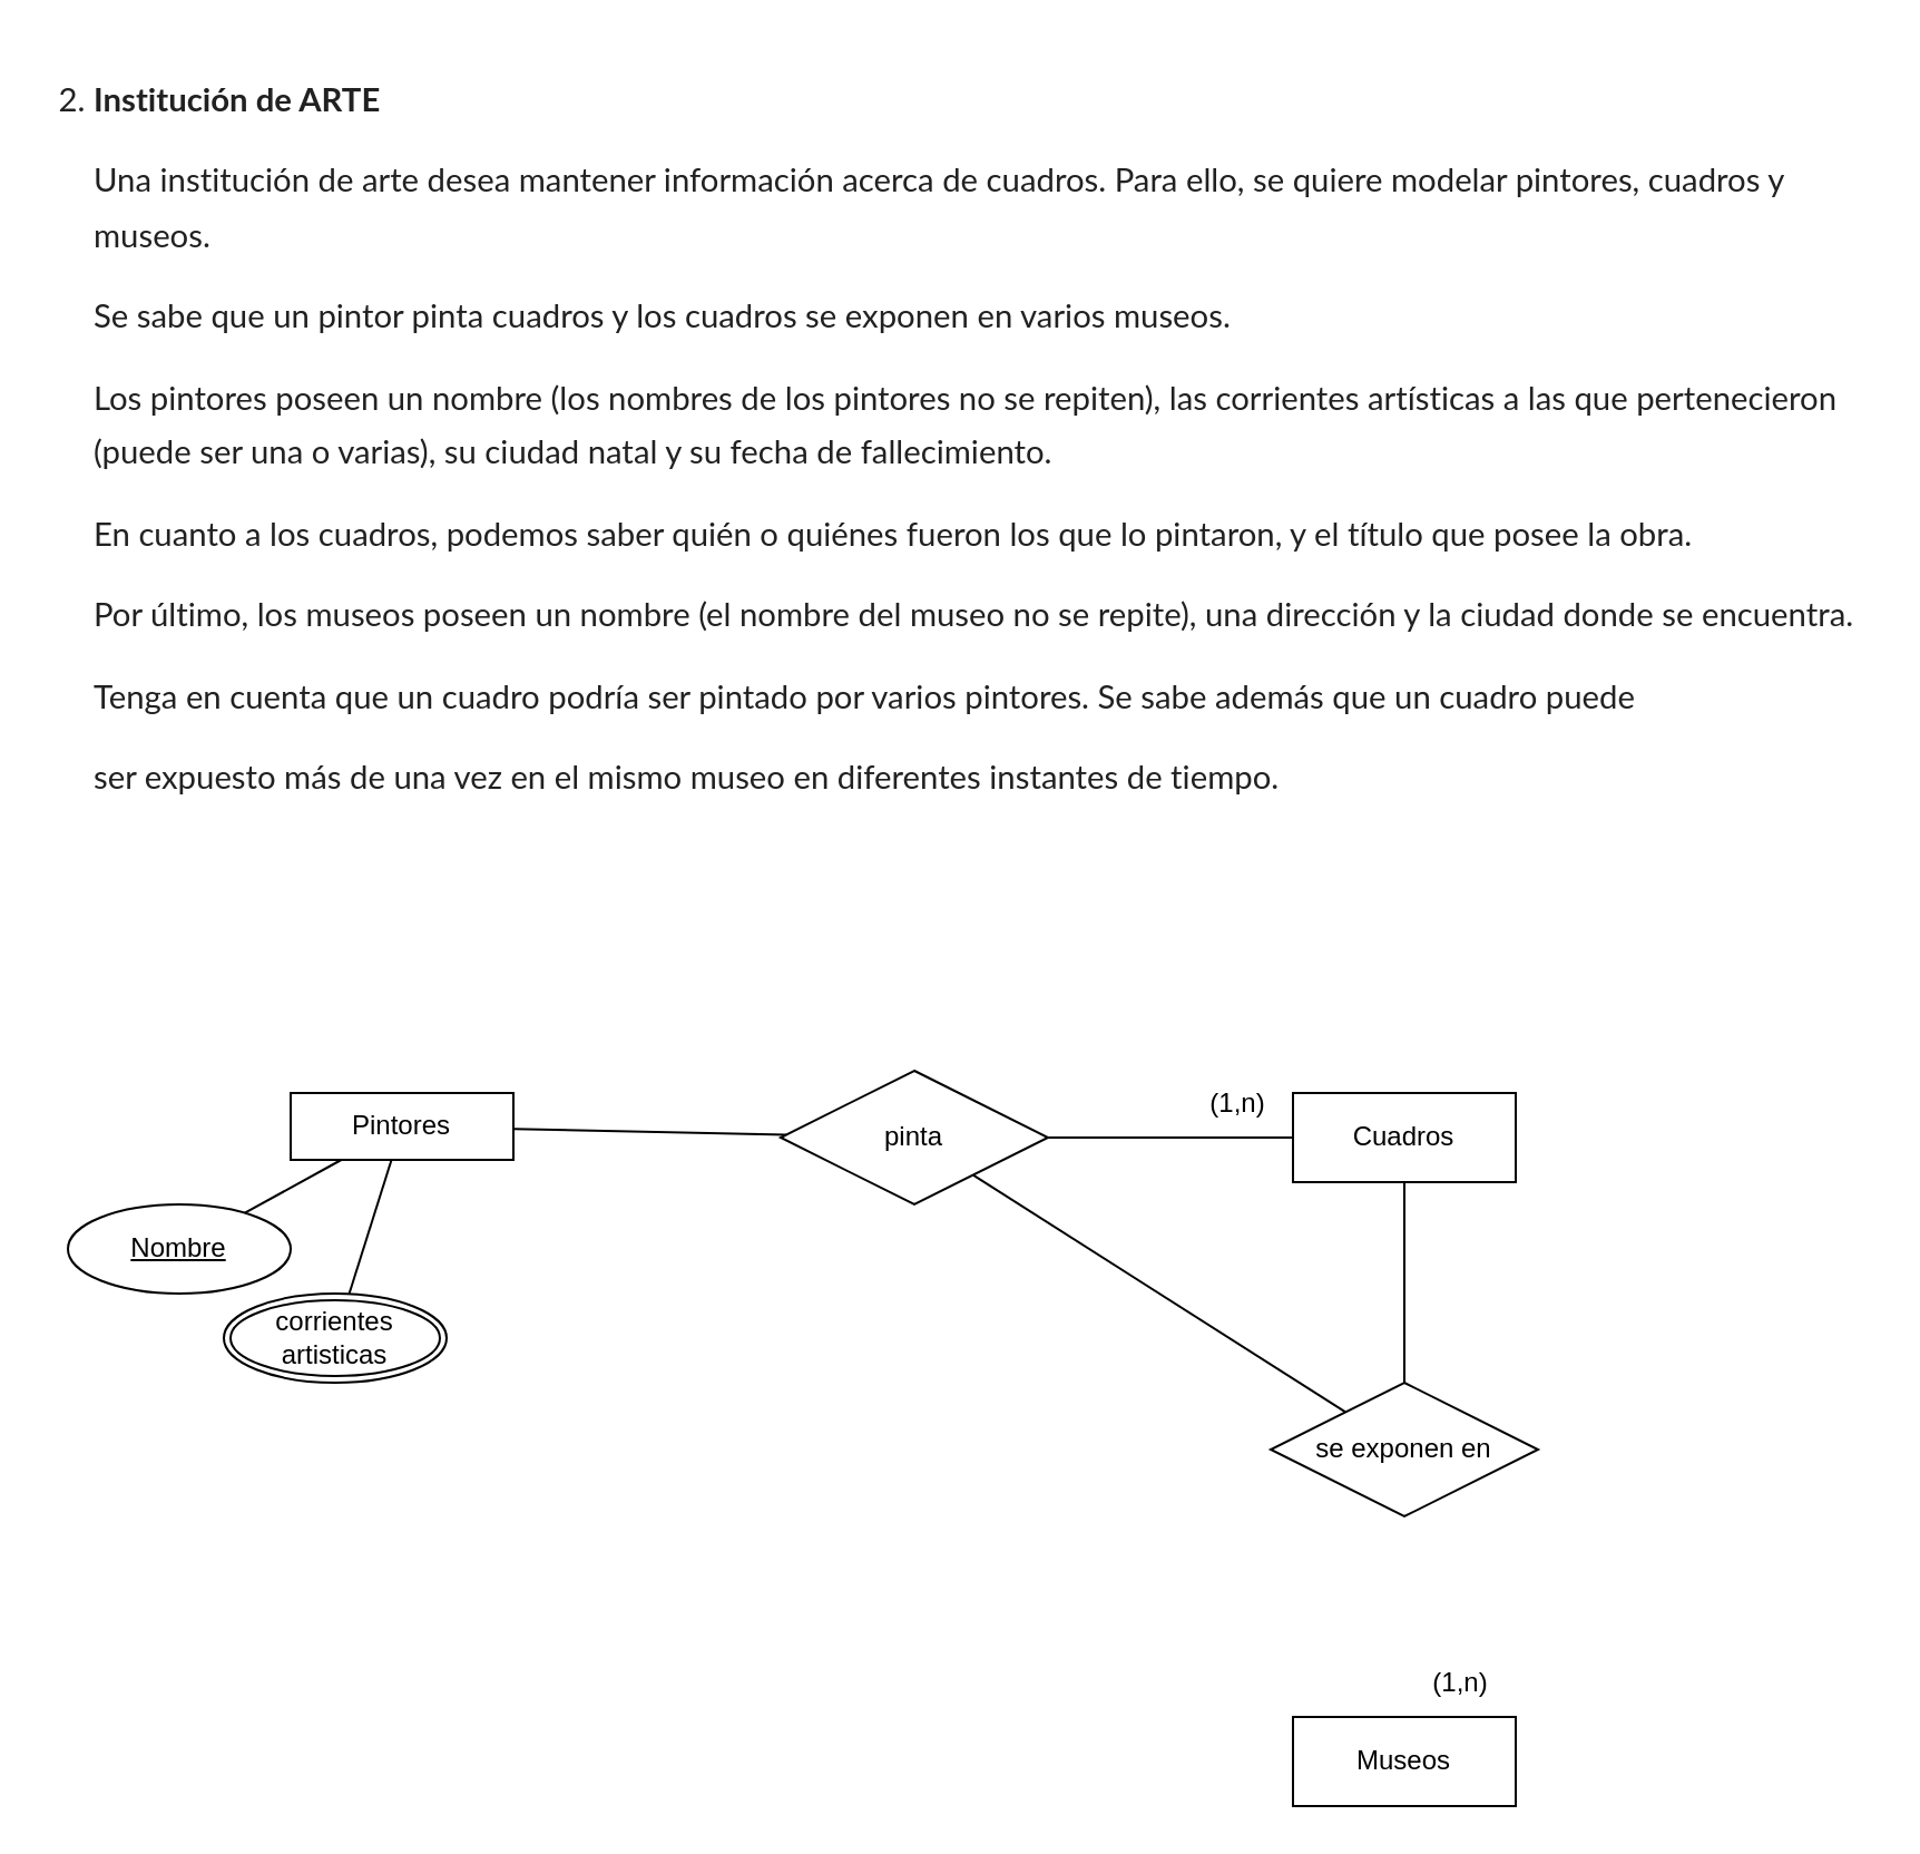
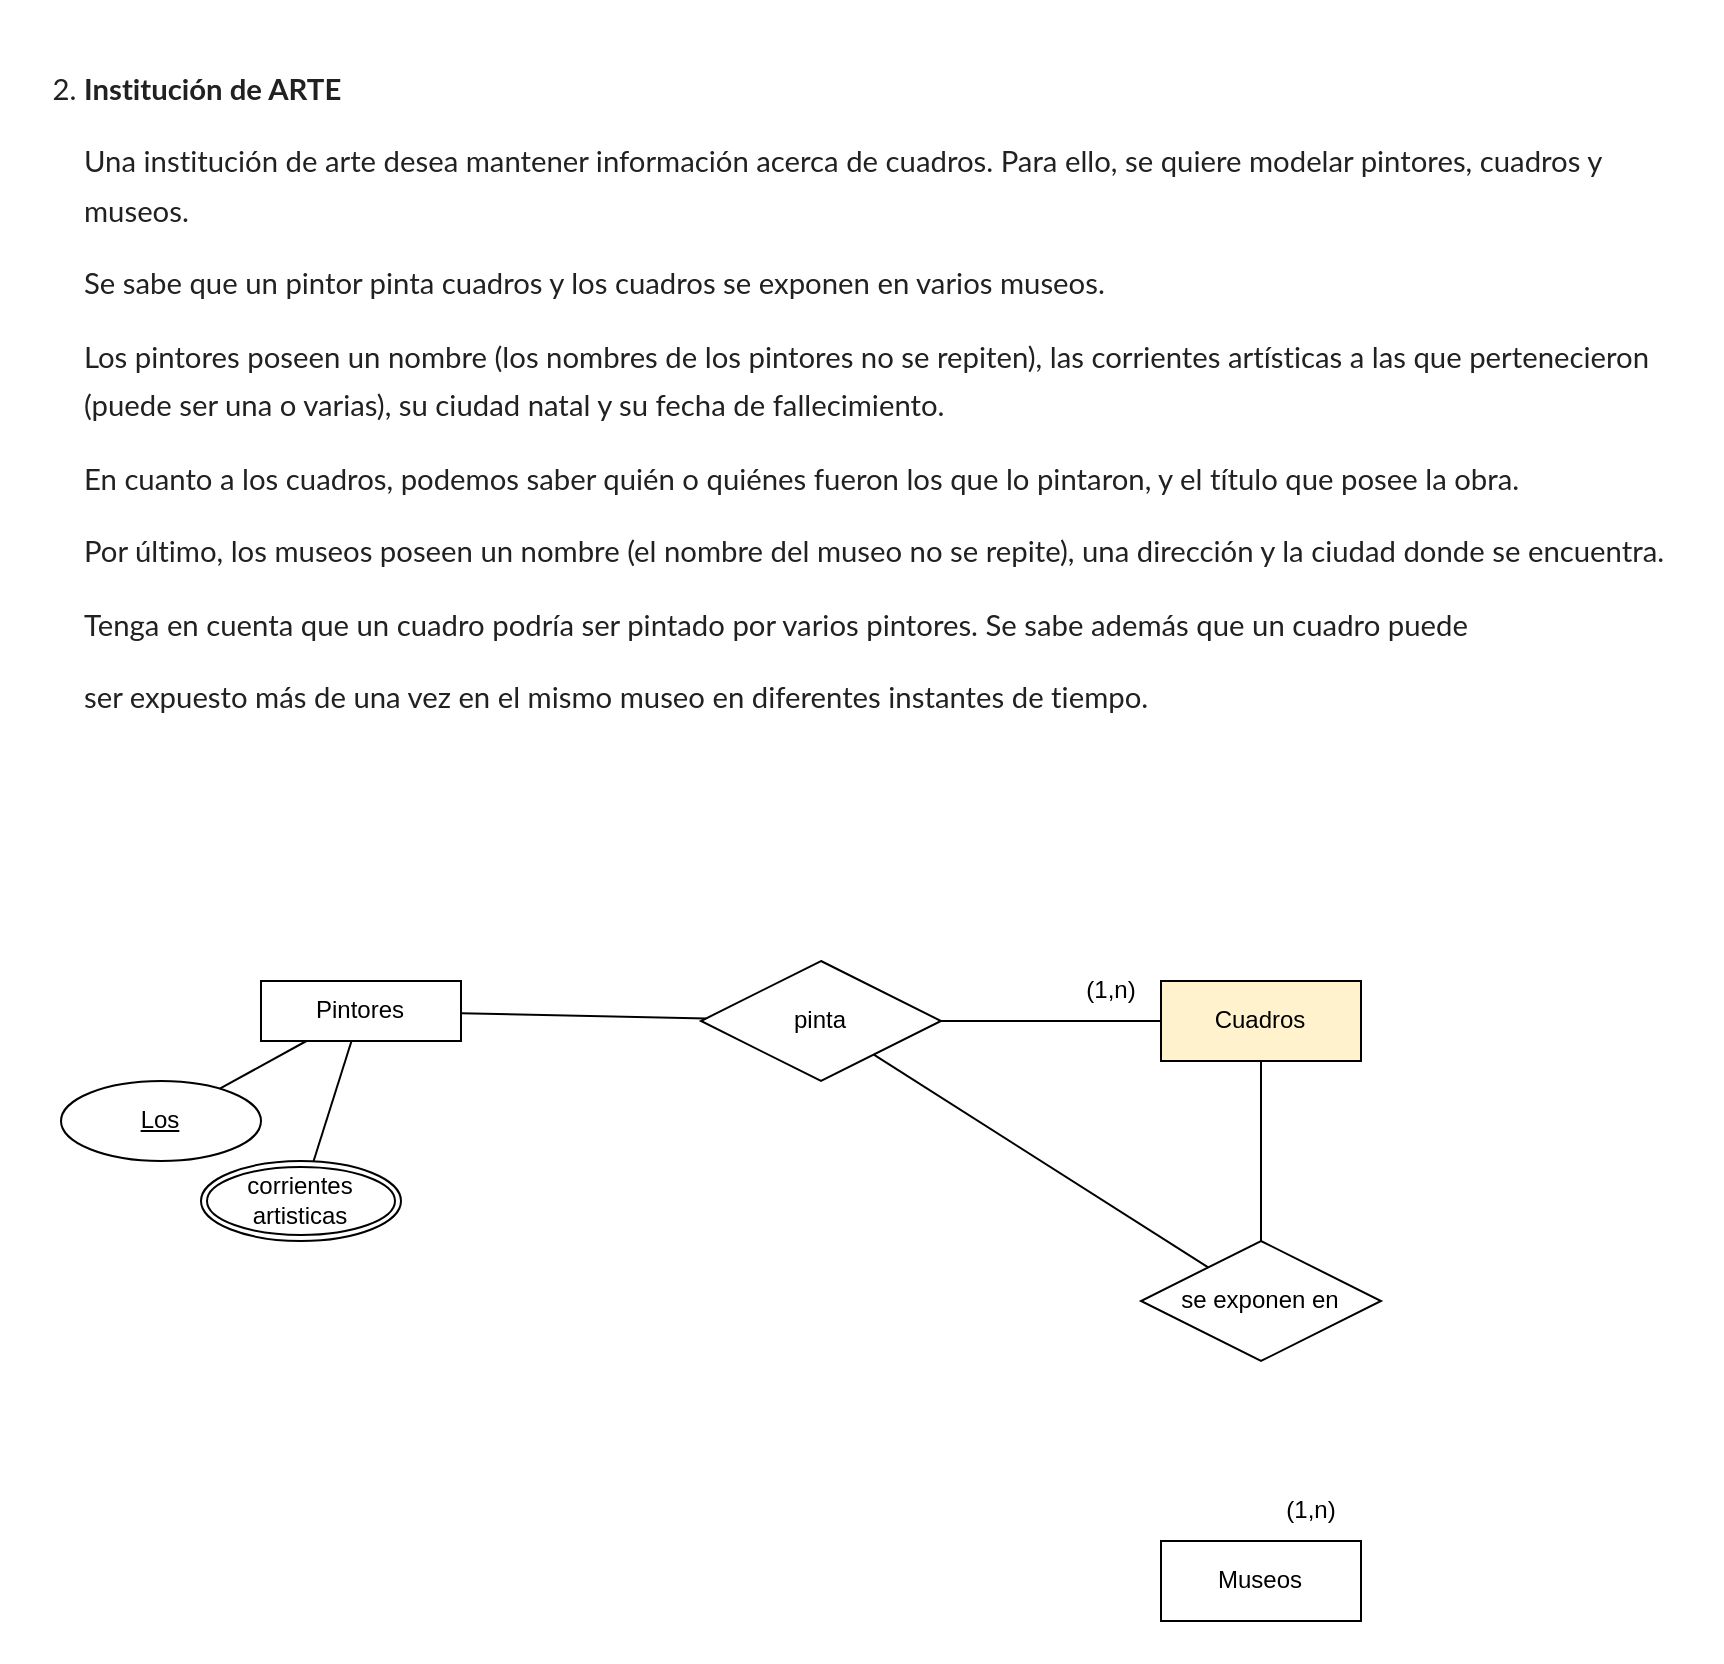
- <mxCell id="5" value="Cuadros" style="whiteSpace=wrap;html=1;align=center;" vertex="1" parent="1"><mxGeometry x="580" y="490" width="100" height="40" as="geometry" /></mxCell>
+ <mxCell id="5" value="Cuadros" style="whiteSpace=wrap;html=1;align=center;fillColor=#fff2cc;" vertex="1" parent="1"><mxGeometry x="580" y="490" width="100" height="40" as="geometry" /></mxCell>
- <mxCell id="14" value="Nombre" style="ellipse;whiteSpace=wrap;html=1;align=center;fontStyle=4;" vertex="1" parent="1"><mxGeometry x="30" y="540" width="100" height="40" as="geometry" /></mxCell>
+ <mxCell id="14" value="Los" style="ellipse;whiteSpace=wrap;html=1;align=center;fontStyle=4;" vertex="1" parent="1"><mxGeometry x="30" y="540" width="100" height="40" as="geometry" /></mxCell>
